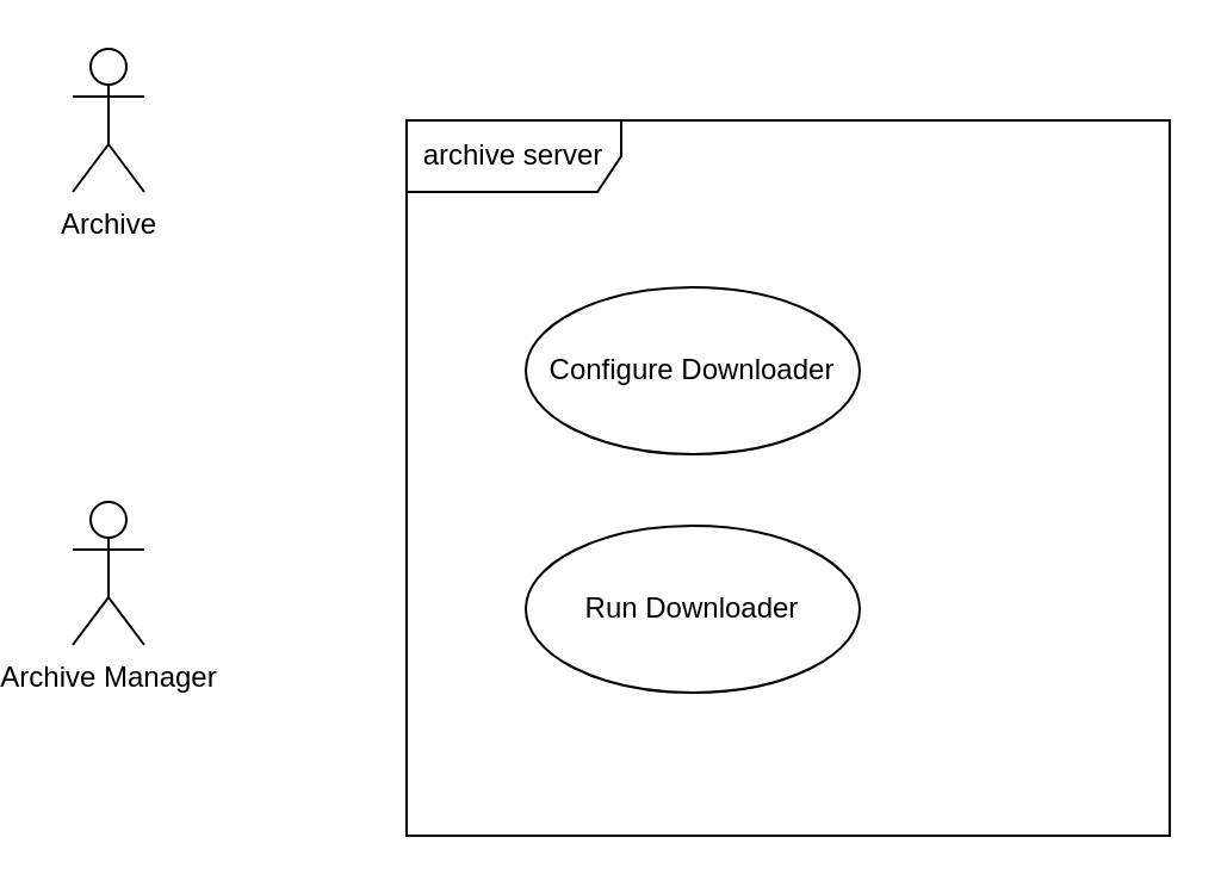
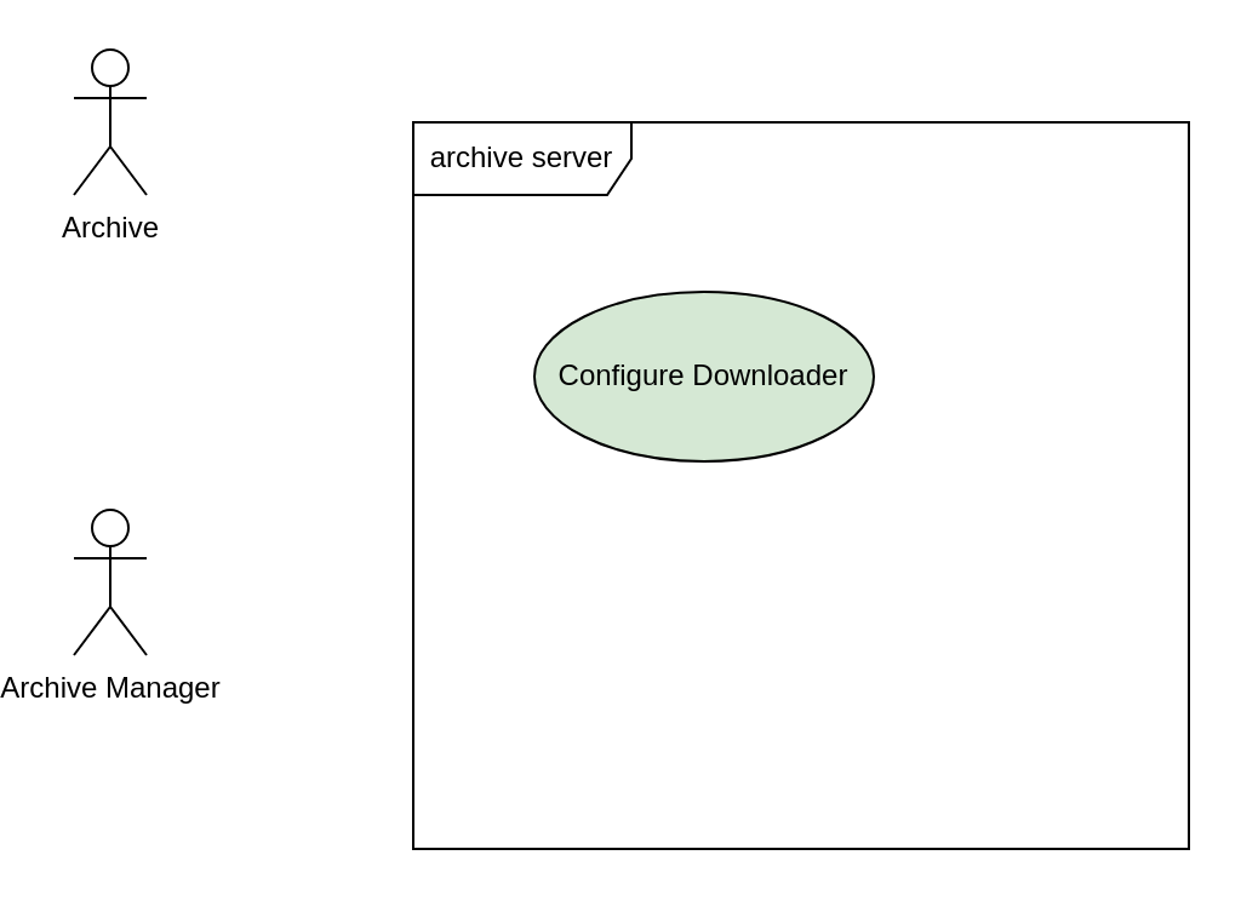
- <mxCell id="5" value="Configure Downloader" style="ellipse;whiteSpace=wrap;html=1;" vertex="1" parent="1"><mxGeometry x="210" y="120" width="140" height="70" as="geometry" /></mxCell>
+ <mxCell id="5" value="Configure Downloader" style="ellipse;whiteSpace=wrap;html=1;fillColor=#d5e8d4;" vertex="1" parent="1"><mxGeometry x="210" y="120" width="140" height="70" as="geometry" /></mxCell>
- <mxCell id="6" value="Run Downloader" style="ellipse;whiteSpace=wrap;html=1;" vertex="1" parent="1"><mxGeometry x="210" y="220" width="140" height="70" as="geometry" /></mxCell>
